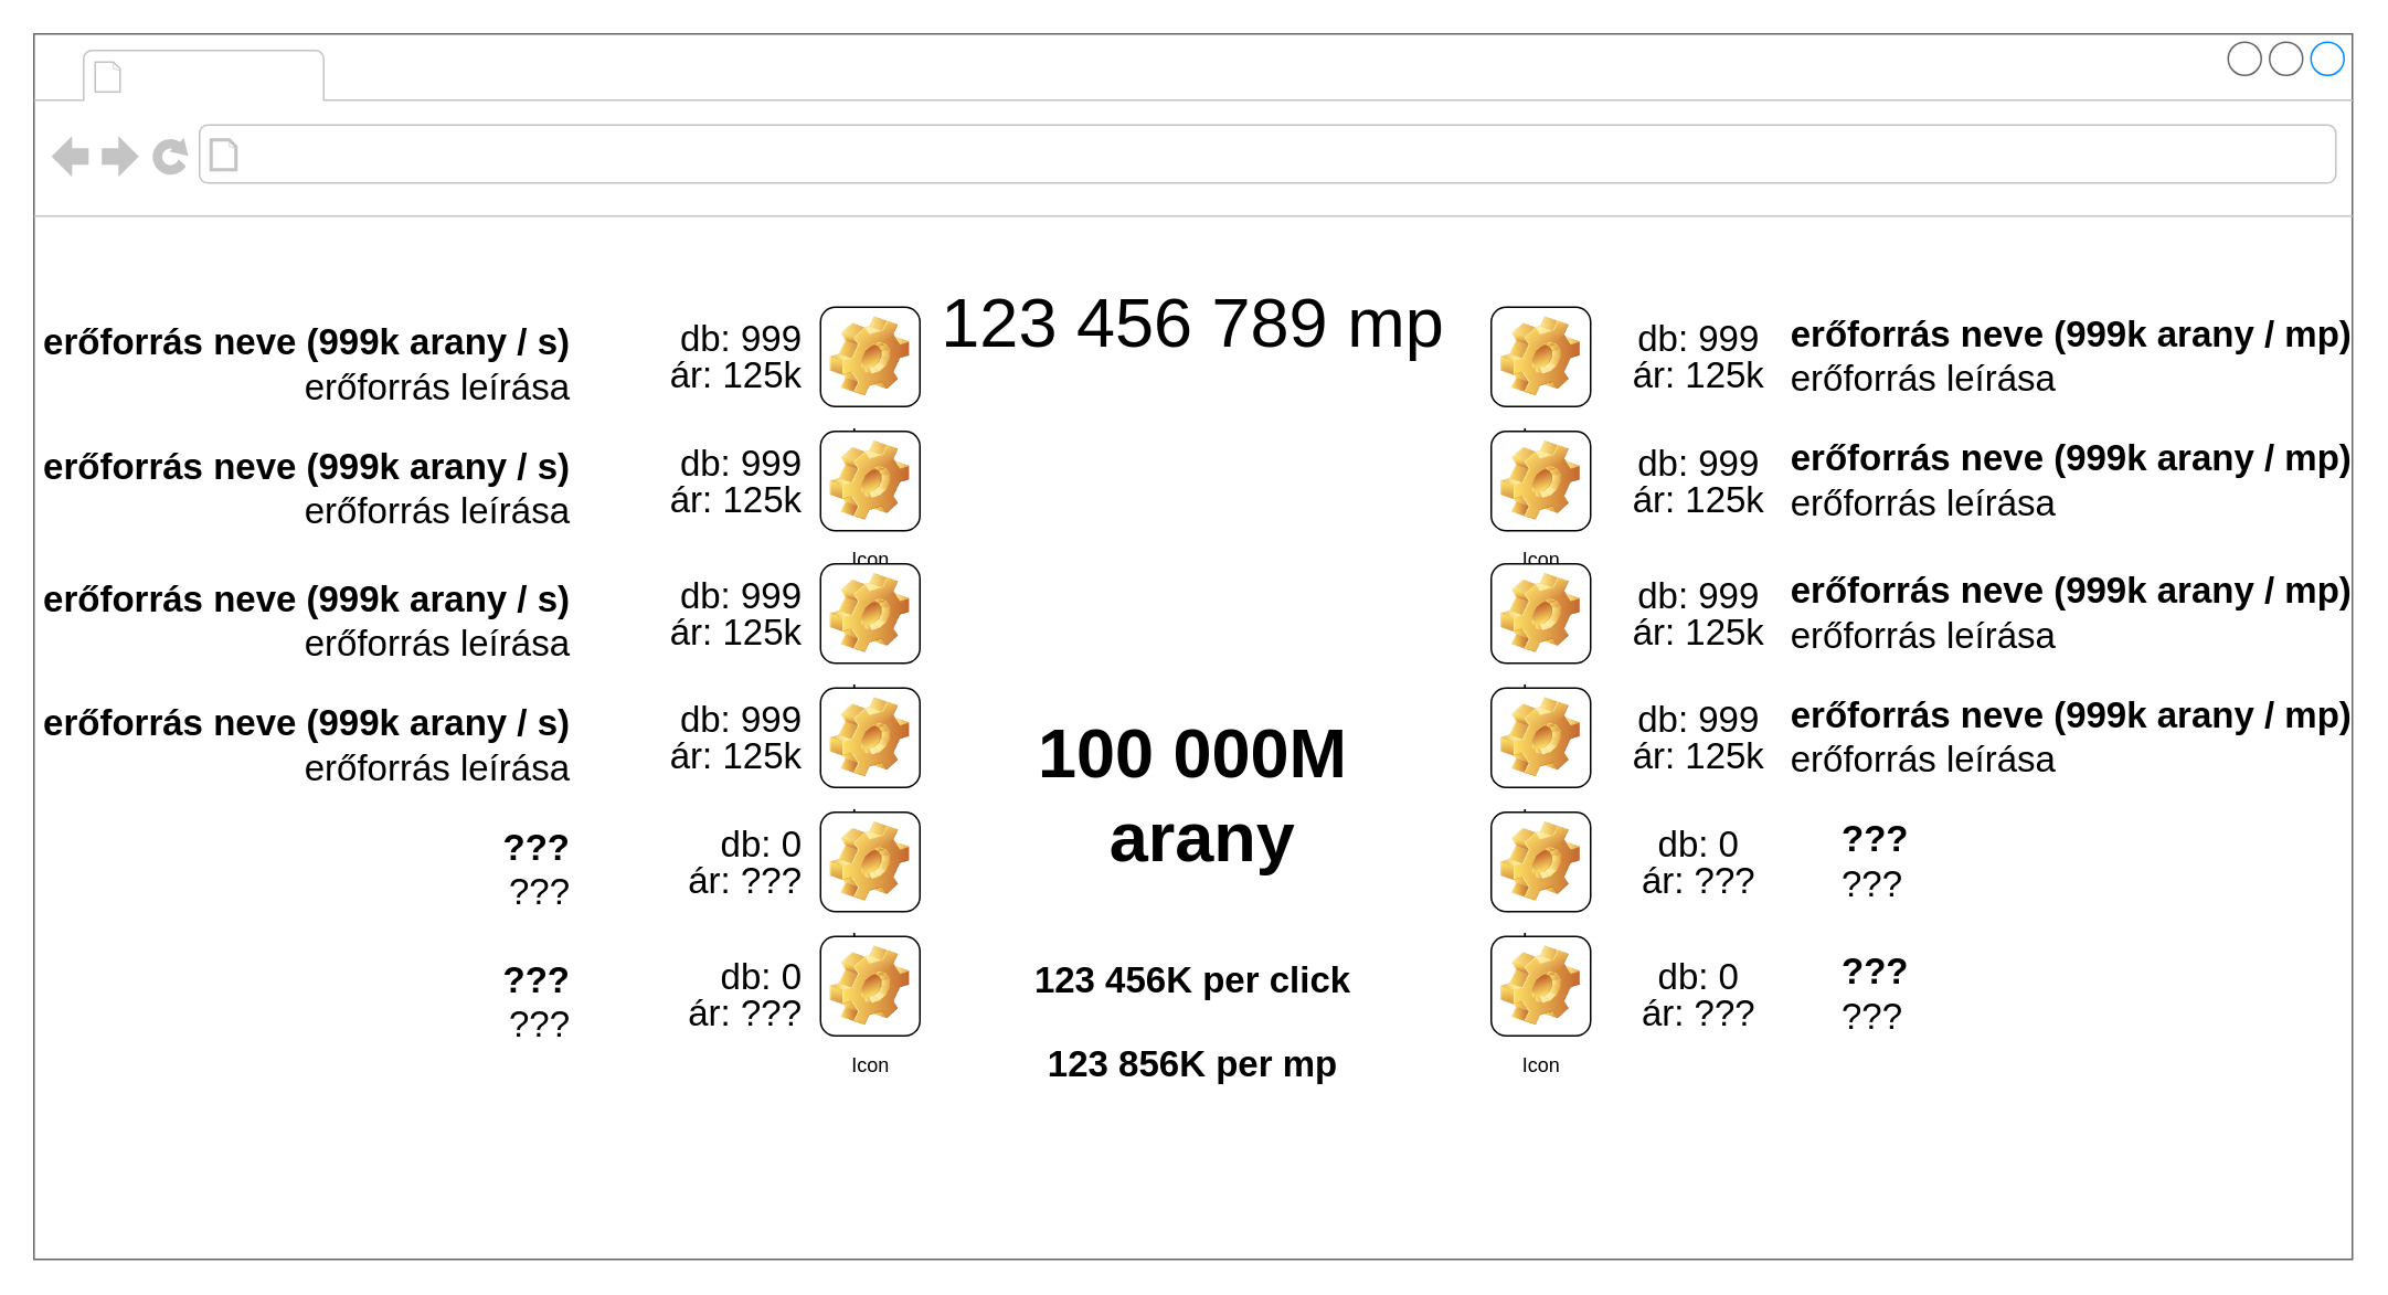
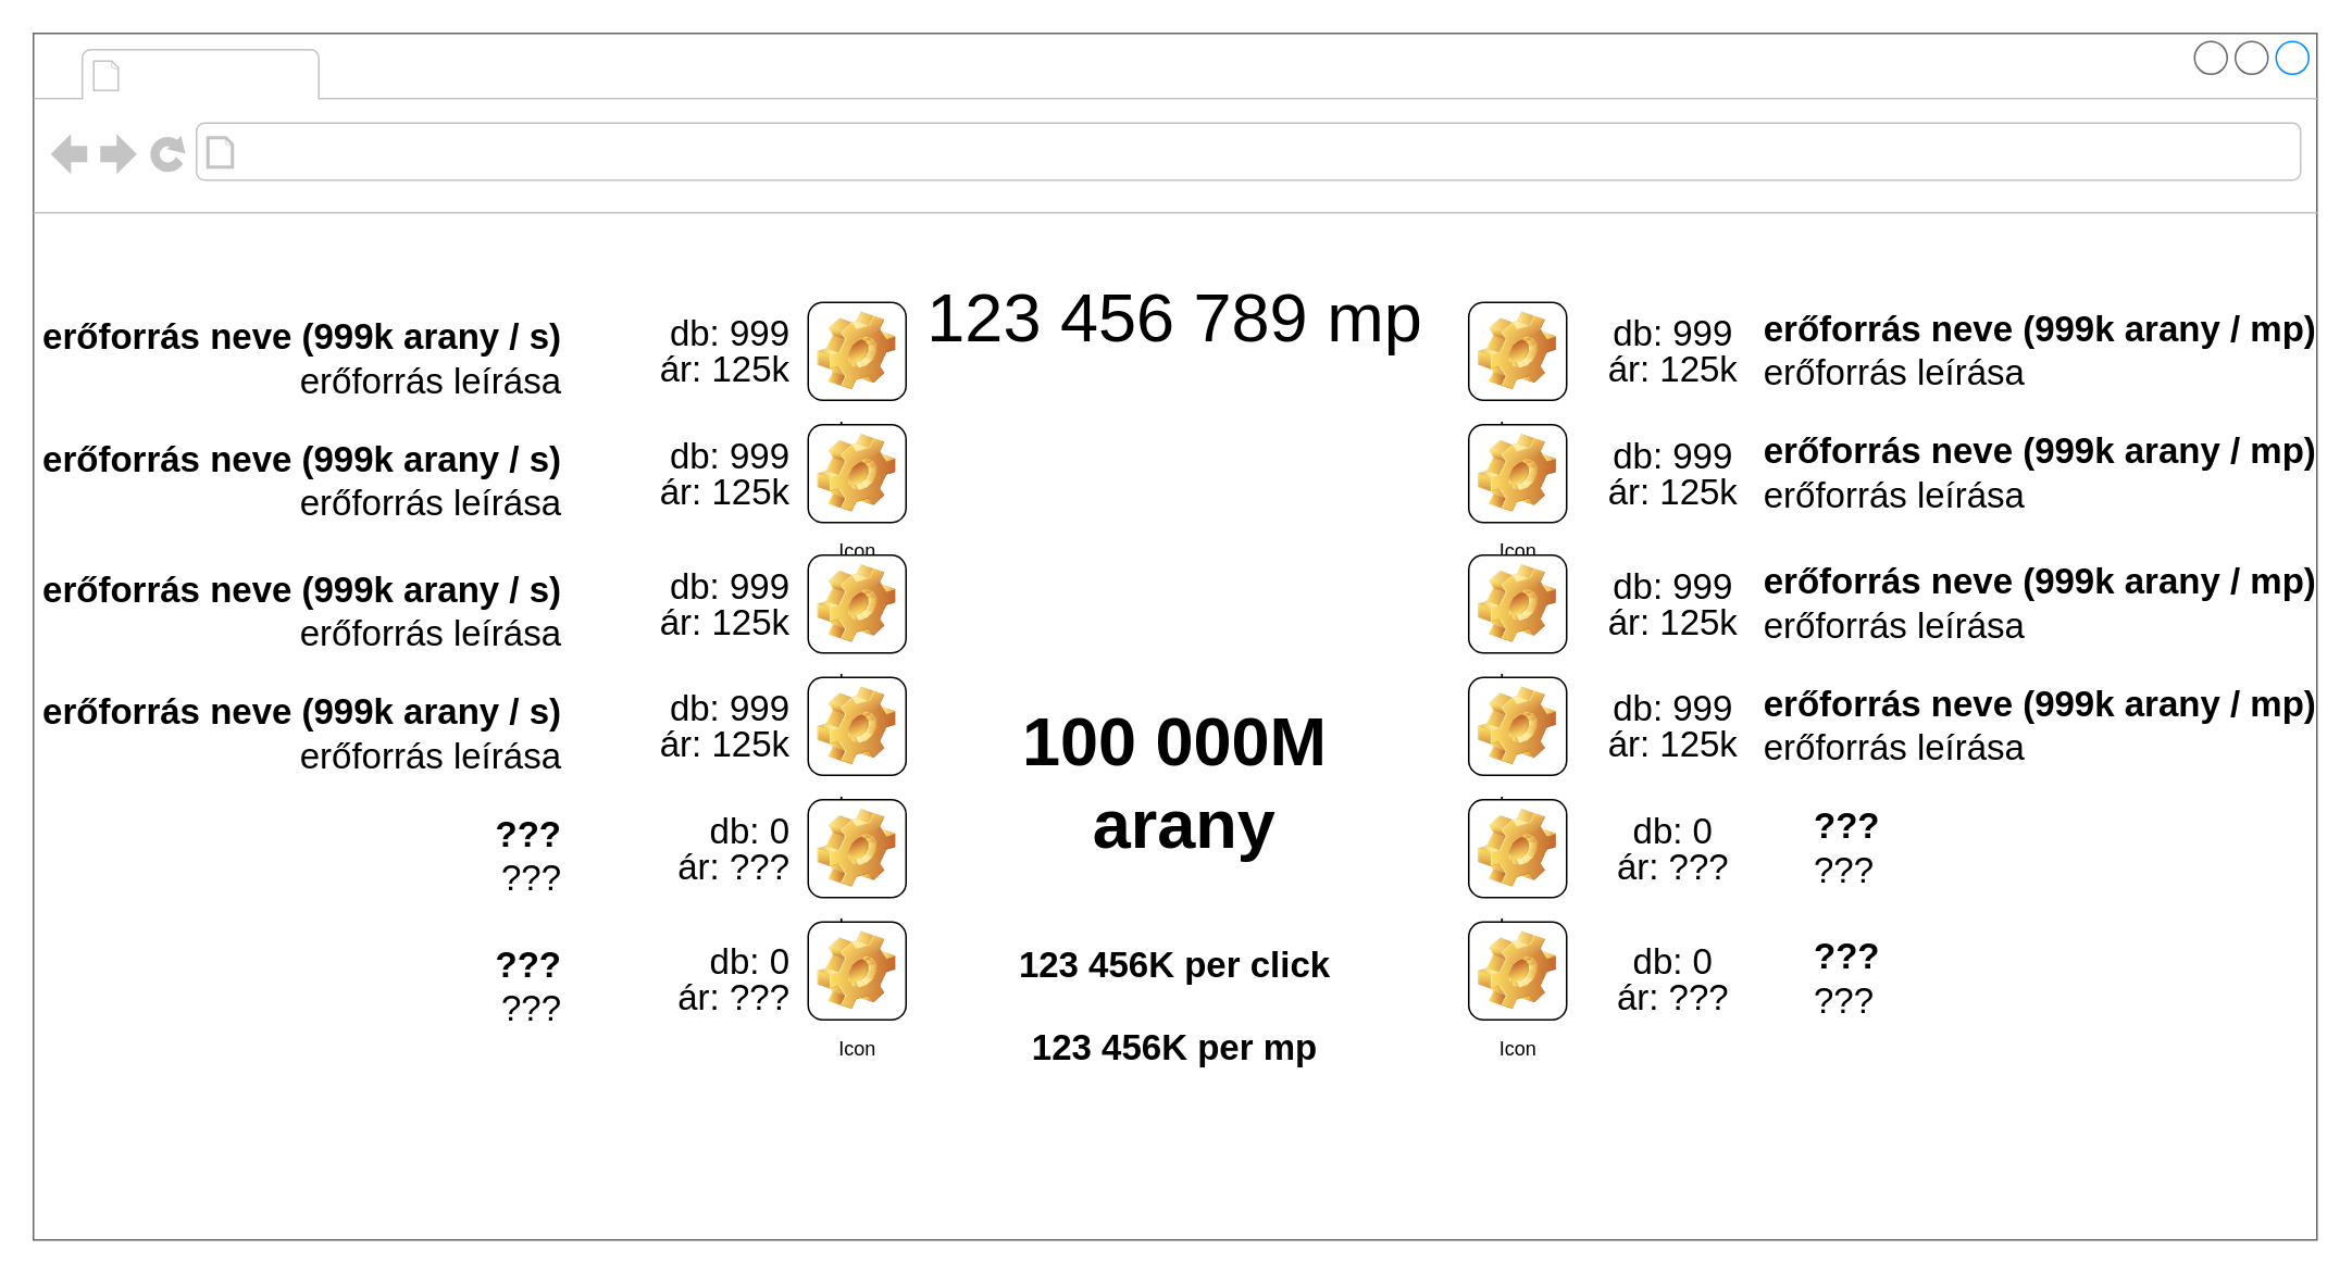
- <mxCell id="42" value="&lt;font style=&quot;font-size: 22px;&quot;&gt;123 456K&amp;nbsp;per click&lt;br&gt;123 856K per mp&lt;br&gt;&lt;/font&gt;" style="text;html=1;strokeColor=none;fillColor=none;align=center;verticalAlign=middle;whiteSpace=wrap;rounded=0;fontStyle=1;fontSize=42;" vertex="1" parent="2"><mxGeometry x="535" y="520" width="330" height="140" as="geometry" /></mxCell>
+ <mxCell id="42" value="&lt;font style=&quot;font-size: 22px;&quot;&gt;123 456K&amp;nbsp;per click&lt;br&gt;123 456K per mp&lt;br&gt;&lt;/font&gt;" style="text;html=1;strokeColor=none;fillColor=none;align=center;verticalAlign=middle;whiteSpace=wrap;rounded=0;fontStyle=1;fontSize=42;" vertex="1" parent="2"><mxGeometry x="535" y="520" width="330" height="140" as="geometry" /></mxCell>
